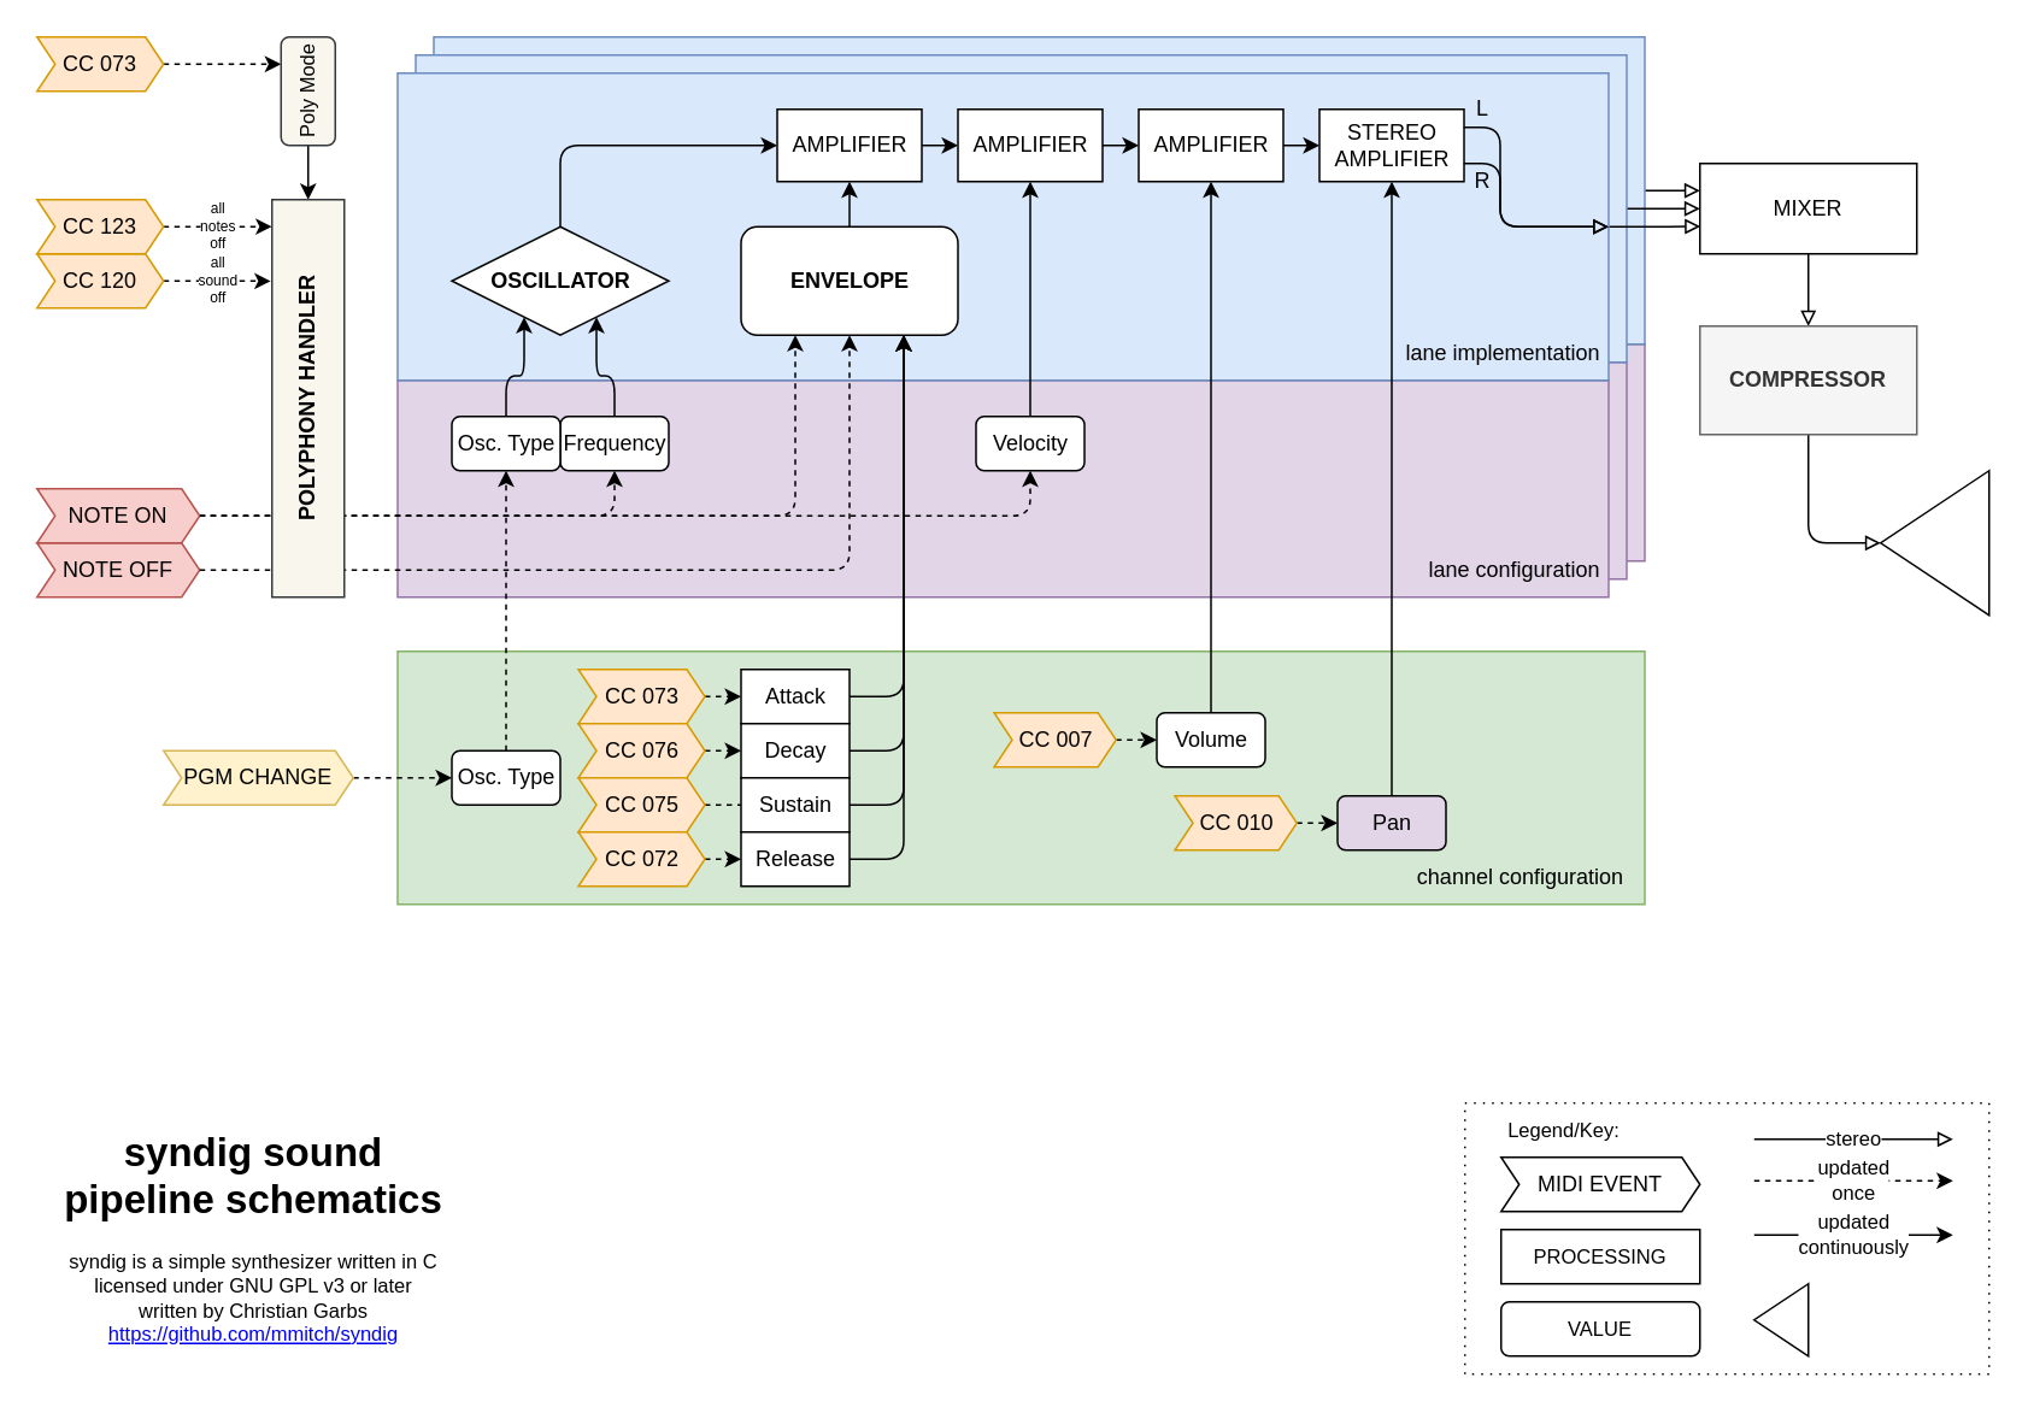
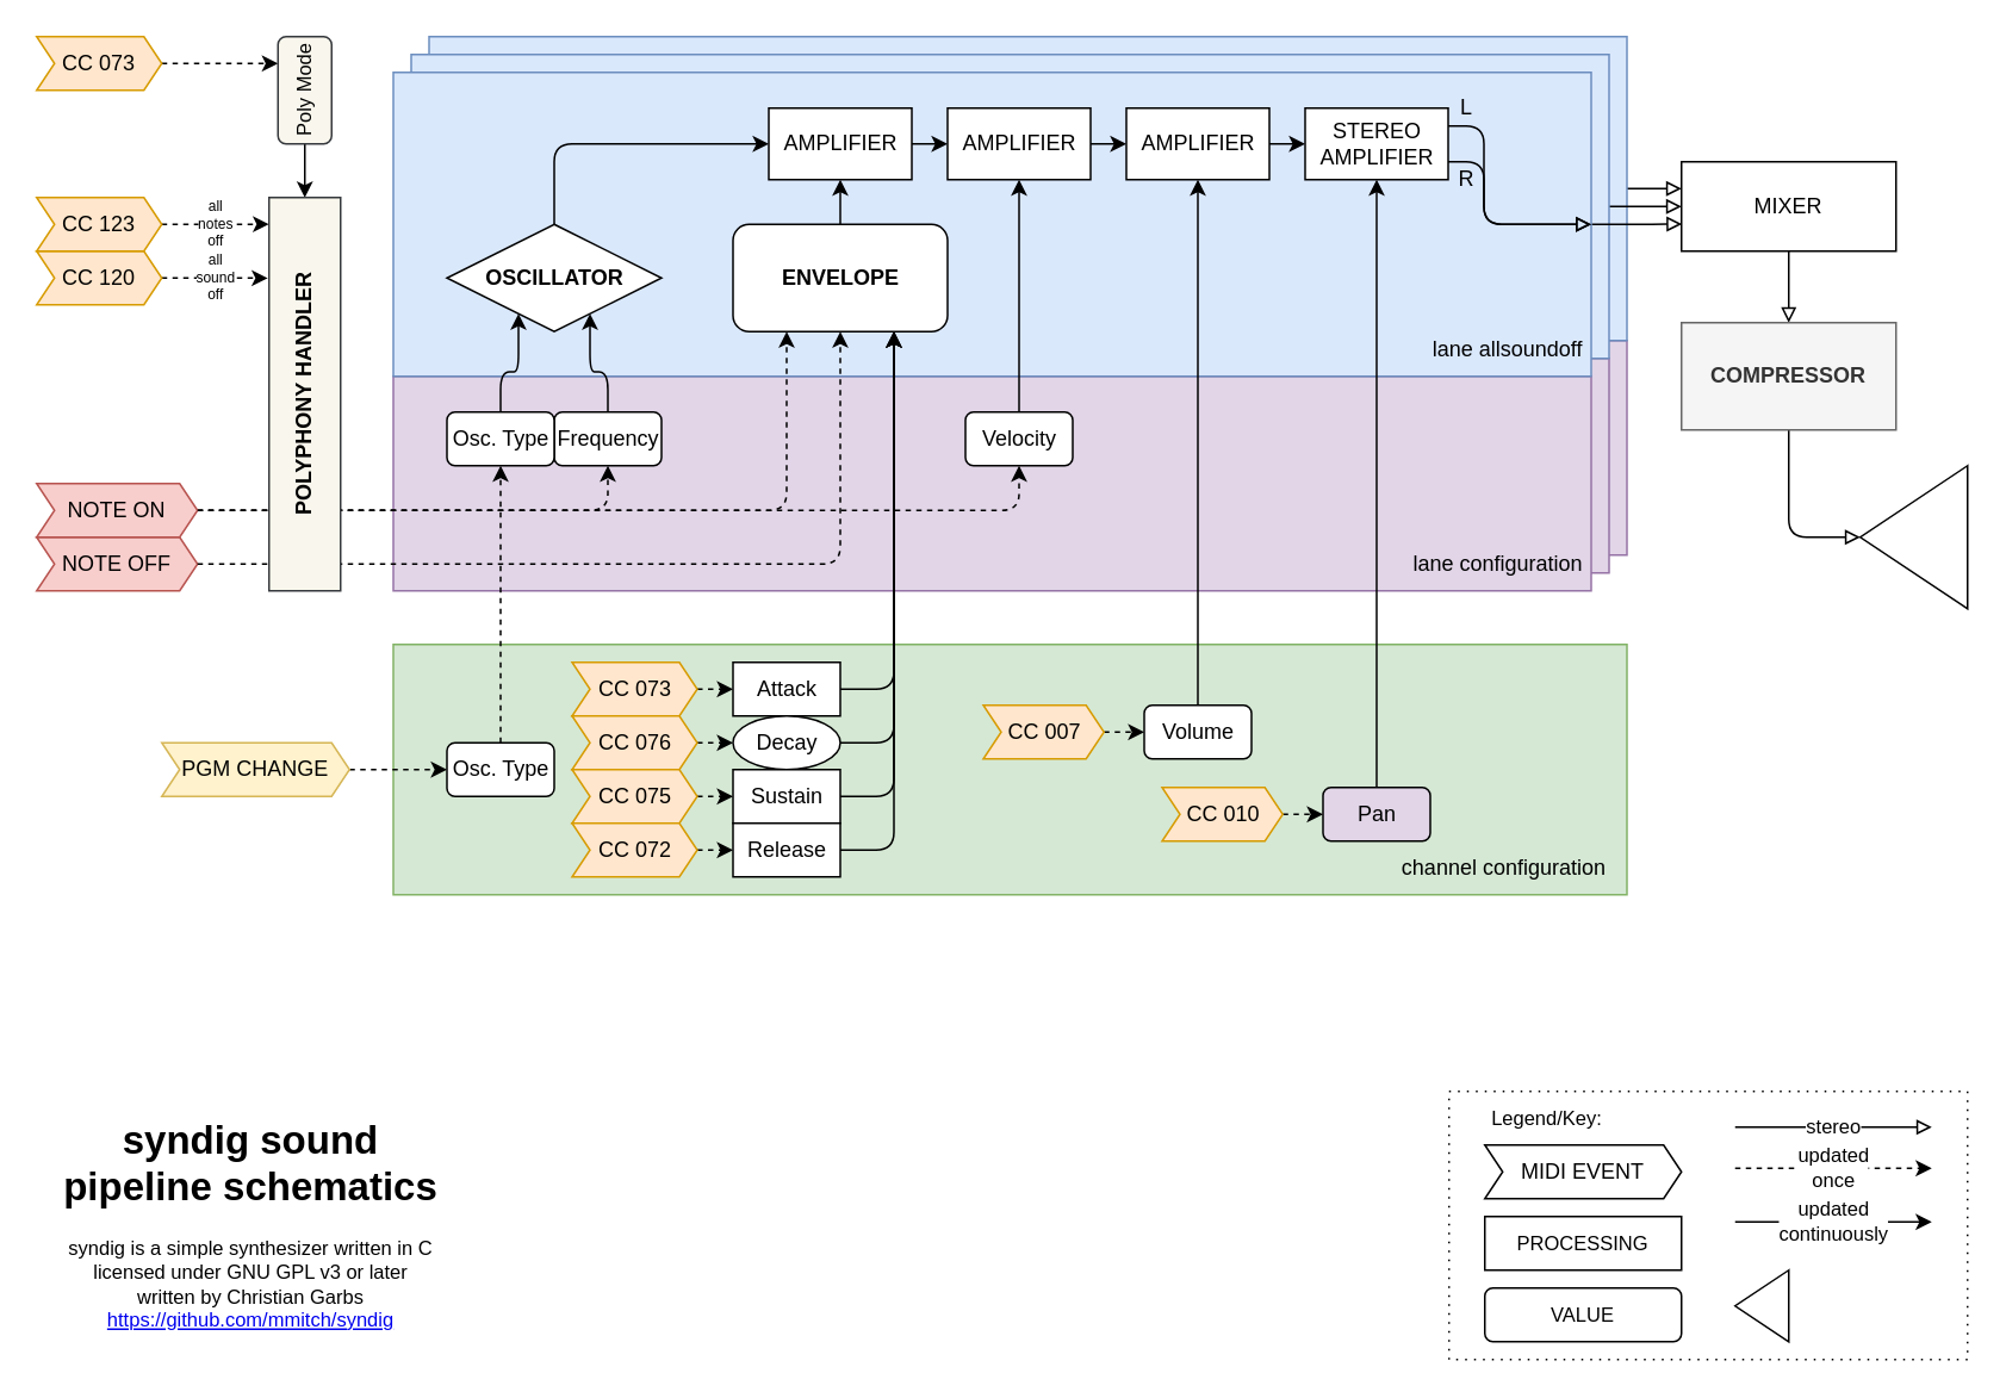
- <mxCell id="18" value="lane implementation" style="text;html=1;strokeColor=none;fillColor=none;align=right;verticalAlign=middle;whiteSpace=wrap;horizontal=1;" parent="1" vertex="1"><mxGeometry x="717" y="180" width="170" height="30" as="geometry" /></mxCell>
+ <mxCell id="18" value="lane allsoundoff" style="text;html=1;strokeColor=none;fillColor=none;align=right;verticalAlign=middle;whiteSpace=wrap;horizontal=1;" parent="1" vertex="1"><mxGeometry x="717" y="180" width="170" height="30" as="geometry" /></mxCell>
- <mxCell id="46" value="Decay" style="whiteSpace=wrap;html=1;fontSize=12;" parent="1" vertex="1"><mxGeometry x="409.5" y="400" width="60" height="30" as="geometry" /></mxCell>
+ <mxCell id="46" value="Decay" style="ellipse;whiteSpace=wrap;html=1;fontSize=12;" parent="1" vertex="1"><mxGeometry x="409.5" y="400" width="60" height="30" as="geometry" /></mxCell>
- <mxCell id="55" style="edgeStyle=orthogonalEdgeStyle;orthogonalLoop=1;jettySize=auto;html=1;exitX=1;exitY=0.5;exitDx=0;exitDy=0;entryX=0;entryY=0.5;entryDx=0;entryDy=0;dashed=1;endArrow=none;" parent="1" source="56" target="48" edge="1"><mxGeometry relative="1" as="geometry" /></mxCell>
+ <mxCell id="55" style="edgeStyle=orthogonalEdgeStyle;orthogonalLoop=1;jettySize=auto;html=1;exitX=1;exitY=0.5;exitDx=0;exitDy=0;entryX=0;entryY=0.5;entryDx=0;entryDy=0;dashed=1;" parent="1" source="56" target="48" edge="1"><mxGeometry relative="1" as="geometry" /></mxCell>
